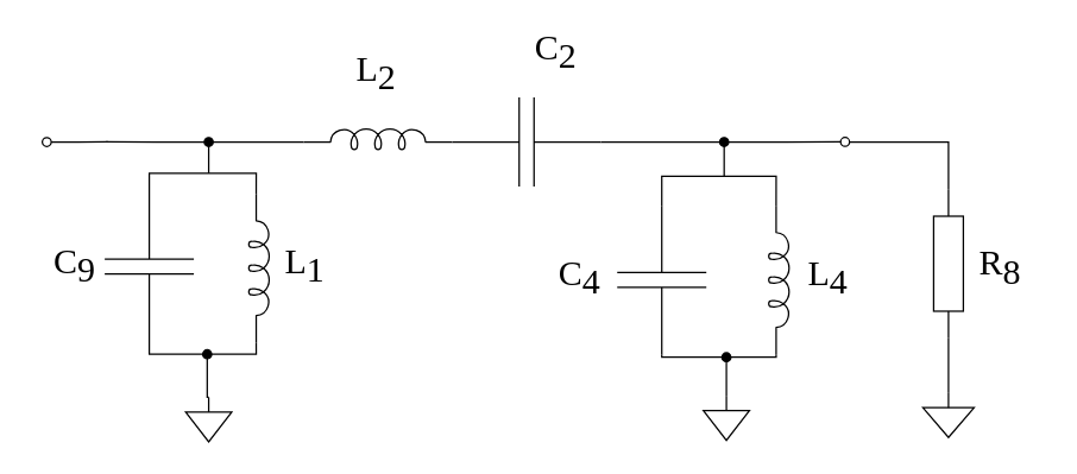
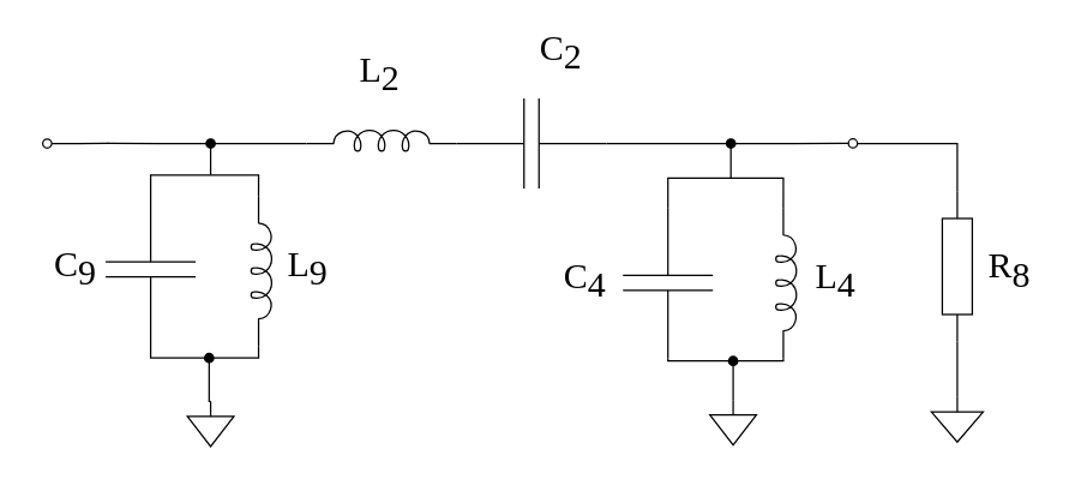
- <mxCell id="29" value="&lt;font style=&quot;font-size: 24px;&quot; face=&quot;Times New Roman&quot;&gt;L&lt;sub style=&quot;font-size: 24px;&quot;&gt;1&lt;/sub&gt;&lt;/font&gt;" style="text;strokeColor=none;align=center;fillColor=none;html=1;verticalAlign=middle;whiteSpace=wrap;rounded=0;fontSize=24;" parent="1" vertex="1"><mxGeometry x="175" y="164" width="60" height="30" as="geometry" /></mxCell>
+ <mxCell id="29" value="&lt;font style=&quot;font-size: 24px;&quot; face=&quot;Times New Roman&quot;&gt;L&lt;sub style=&quot;font-size: 24px;&quot;&gt;9&lt;/sub&gt;&lt;/font&gt;" style="text;strokeColor=none;align=center;fillColor=none;html=1;verticalAlign=middle;whiteSpace=wrap;rounded=0;fontSize=24;" parent="1" vertex="1"><mxGeometry x="175" y="164" width="60" height="30" as="geometry" /></mxCell>
